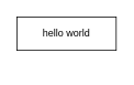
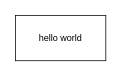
- <mxCell id="2" value="hello world" style="rounded=0;whiteSpace=wrap;html=1;" vertex="1" parent="1"><mxGeometry x="20" y="20" width="120" height="40" as="geometry" /></mxCell>
+ <mxCell id="2" value="hello world" style="rounded=0;whiteSpace=wrap;html=1;" vertex="1" parent="1"><mxGeometry x="20" y="20" width="120" height="60" as="geometry" /></mxCell>
